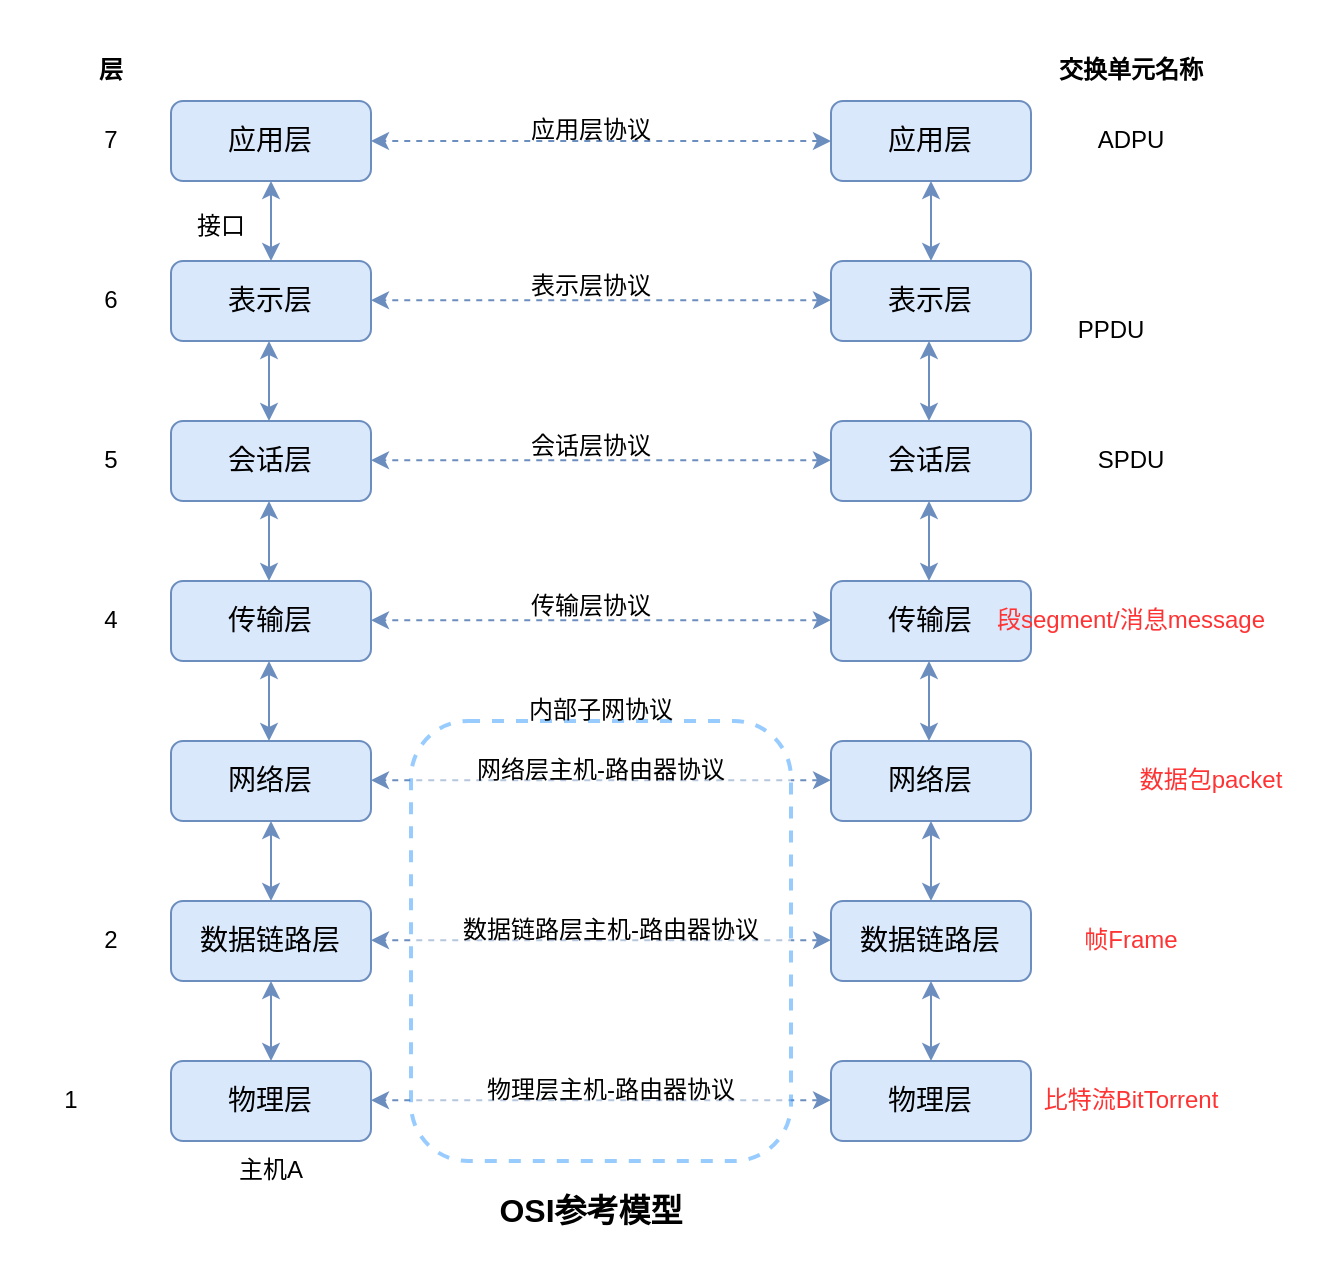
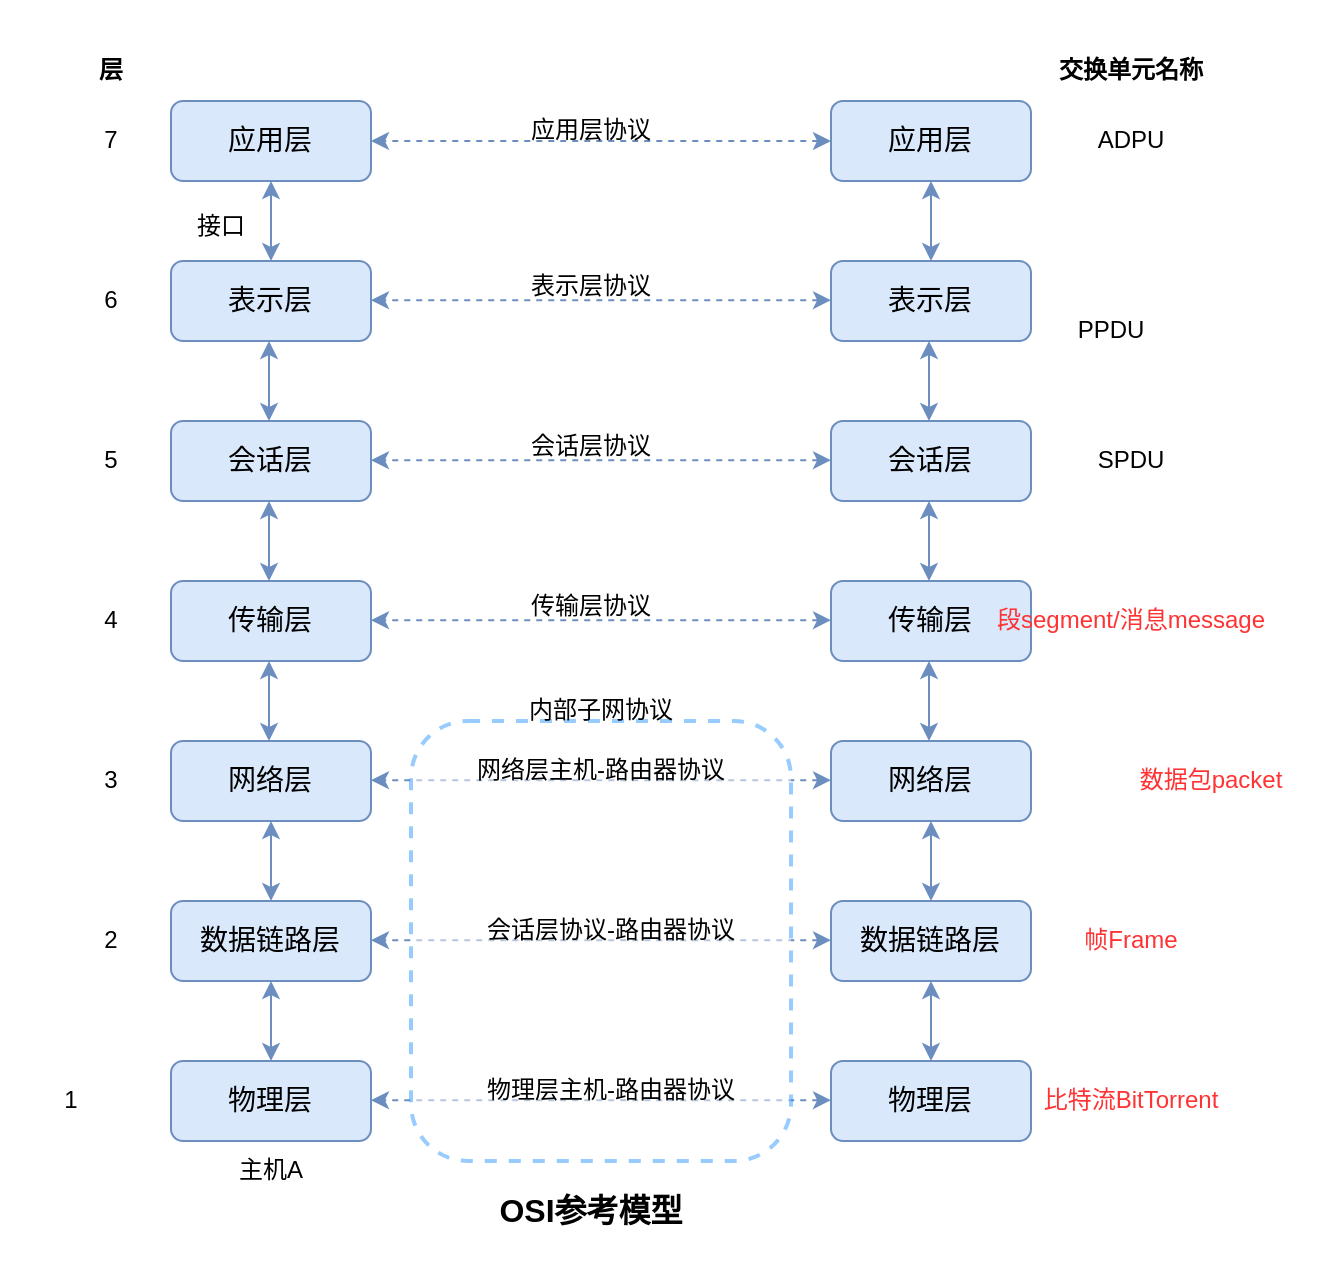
+ <mxCell id="47" value="3" style="text;html=1;align=center;verticalAlign=middle;resizable=0;points=[];autosize=1;strokeColor=none;fillColor=none;rounded=1;" parent="1" vertex="1"><mxGeometry x="40" y="375" width="30" height="30" as="geometry" /></mxCell>
- <mxCell id="61" value="数据链路层主机-路由器协议" style="text;html=1;align=center;verticalAlign=middle;resizable=0;points=[];autosize=1;strokeColor=none;fillColor=none;" parent="1" vertex="1"><mxGeometry x="220" y="450" width="170" height="30" as="geometry" /></mxCell>
+ <mxCell id="61" value="会话层协议-路由器协议" style="text;html=1;align=center;verticalAlign=middle;resizable=0;points=[];autosize=1;strokeColor=none;fillColor=none;" parent="1" vertex="1"><mxGeometry x="220" y="450" width="170" height="30" as="geometry" /></mxCell>
